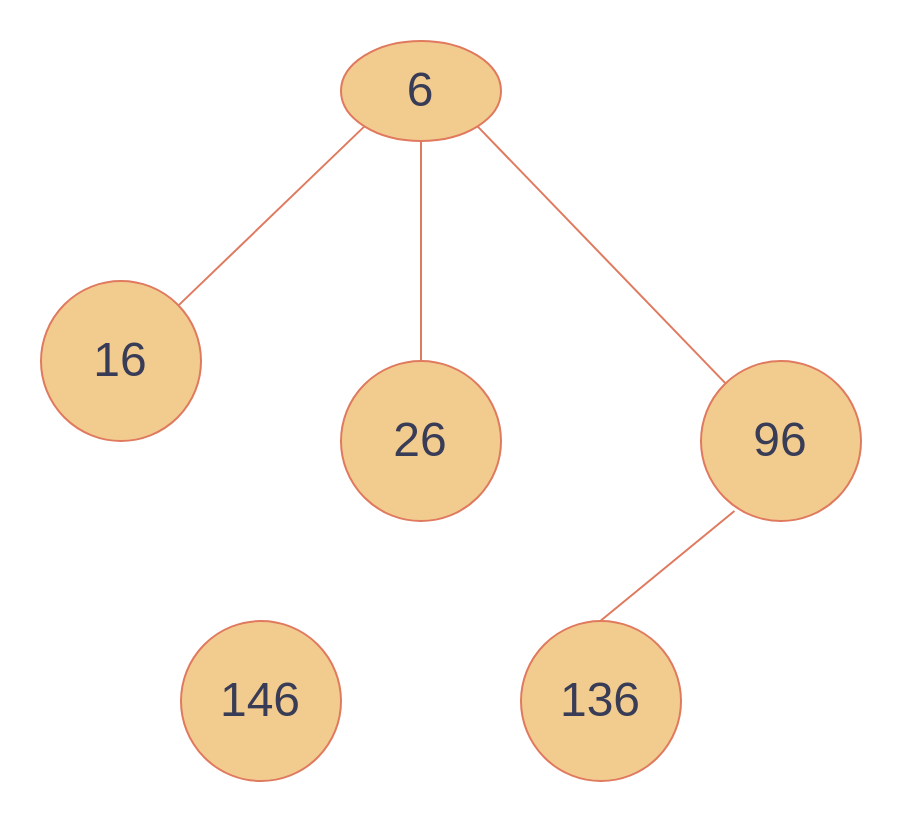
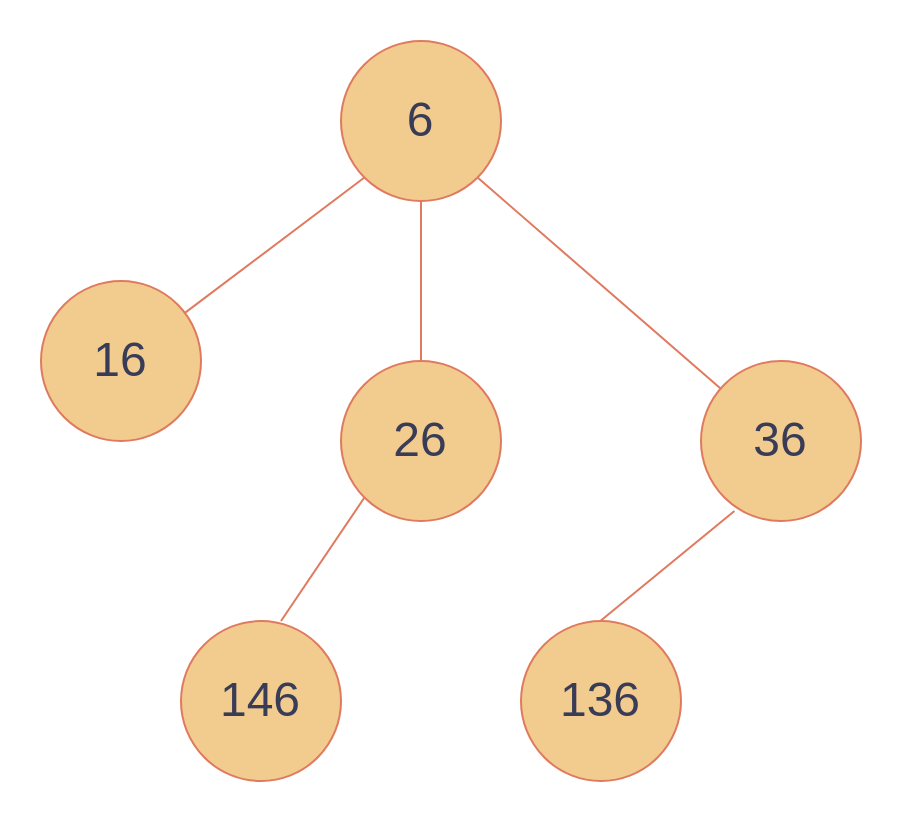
- <mxCell id="2" value="&lt;font style=&quot;font-size: 24px;&quot;&gt;6&lt;/font&gt;" style="ellipse;whiteSpace=wrap;html=1;aspect=fixed;labelBackgroundColor=none;fillColor=#F2CC8F;strokeColor=#E07A5F;fontColor=#393C56;" vertex="1" parent="1"><mxGeometry x="170" y="20" width="80" height="50" as="geometry" /></mxCell>
+ <mxCell id="2" value="&lt;font style=&quot;font-size: 24px;&quot;&gt;6&lt;/font&gt;" style="ellipse;whiteSpace=wrap;html=1;aspect=fixed;labelBackgroundColor=none;fillColor=#F2CC8F;strokeColor=#E07A5F;fontColor=#393C56;" vertex="1" parent="1"><mxGeometry x="170" y="20" width="80" height="80" as="geometry" /></mxCell>
- <mxCell id="5" value="&lt;font style=&quot;font-size: 24px;&quot;&gt;96&lt;/font&gt;" style="ellipse;whiteSpace=wrap;html=1;aspect=fixed;labelBackgroundColor=none;fillColor=#F2CC8F;strokeColor=#E07A5F;fontColor=#393C56;" vertex="1" parent="1"><mxGeometry x="350" y="180" width="80" height="80" as="geometry" /></mxCell>
+ <mxCell id="5" value="&lt;font style=&quot;font-size: 24px;&quot;&gt;36&lt;/font&gt;" style="ellipse;whiteSpace=wrap;html=1;aspect=fixed;labelBackgroundColor=none;fillColor=#F2CC8F;strokeColor=#E07A5F;fontColor=#393C56;" vertex="1" parent="1"><mxGeometry x="350" y="180" width="80" height="80" as="geometry" /></mxCell>
+ <mxCell id="11" value="" style="endArrow=none;html=1;rounded=0;entryX=0;entryY=1;entryDx=0;entryDy=0;labelBackgroundColor=none;strokeColor=#E07A5F;fontColor=default;exitX=0.625;exitY=0;exitDx=0;exitDy=0;exitPerimeter=0;" edge="1" parent="1" source="9" target="4"><mxGeometry width="50" height="50" relative="1" as="geometry"><mxPoint x="88" y="202" as="sourcePoint" /><mxPoint x="192" y="98" as="targetPoint" /></mxGeometry></mxCell>
